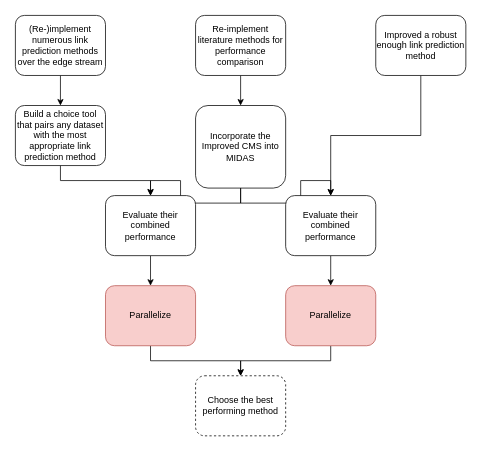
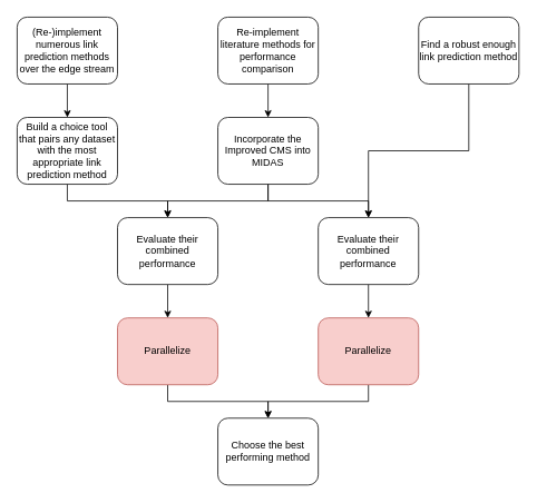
- <mxCell id="9" value="Improved a robust enough link prediction method" style="rounded=1;whiteSpace=wrap;html=1;" vertex="1" parent="1"><mxGeometry x="500" width="120" height="80" as="geometry" y="20" /></mxCell>
+ <mxCell id="9" value="Find a robust enough link prediction method" style="rounded=1;whiteSpace=wrap;html=1;" vertex="1" parent="1"><mxGeometry x="500" width="120" height="80" as="geometry" y="20" /></mxCell>
- <mxCell id="12" value="Incorporate the Improved CMS into MIDAS" style="rounded=1;whiteSpace=wrap;html=1;" vertex="1" parent="1"><mxGeometry x="260" y="140" width="120" height="110" as="geometry" /></mxCell>
+ <mxCell id="12" value="Incorporate the Improved CMS into MIDAS" style="rounded=1;whiteSpace=wrap;html=1;" vertex="1" parent="1"><mxGeometry x="260" y="140" width="120" height="80" as="geometry" /></mxCell>
- <mxCell id="21" value="Choose the best performing method" style="rounded=1;whiteSpace=wrap;html=1;dashed=1;" vertex="1" parent="1"><mxGeometry x="260" y="500" width="120" height="80" as="geometry" /></mxCell>
+ <mxCell id="21" value="Choose the best performing method" style="rounded=1;whiteSpace=wrap;html=1;" vertex="1" parent="1"><mxGeometry x="260" y="500" width="120" height="80" as="geometry" /></mxCell>
